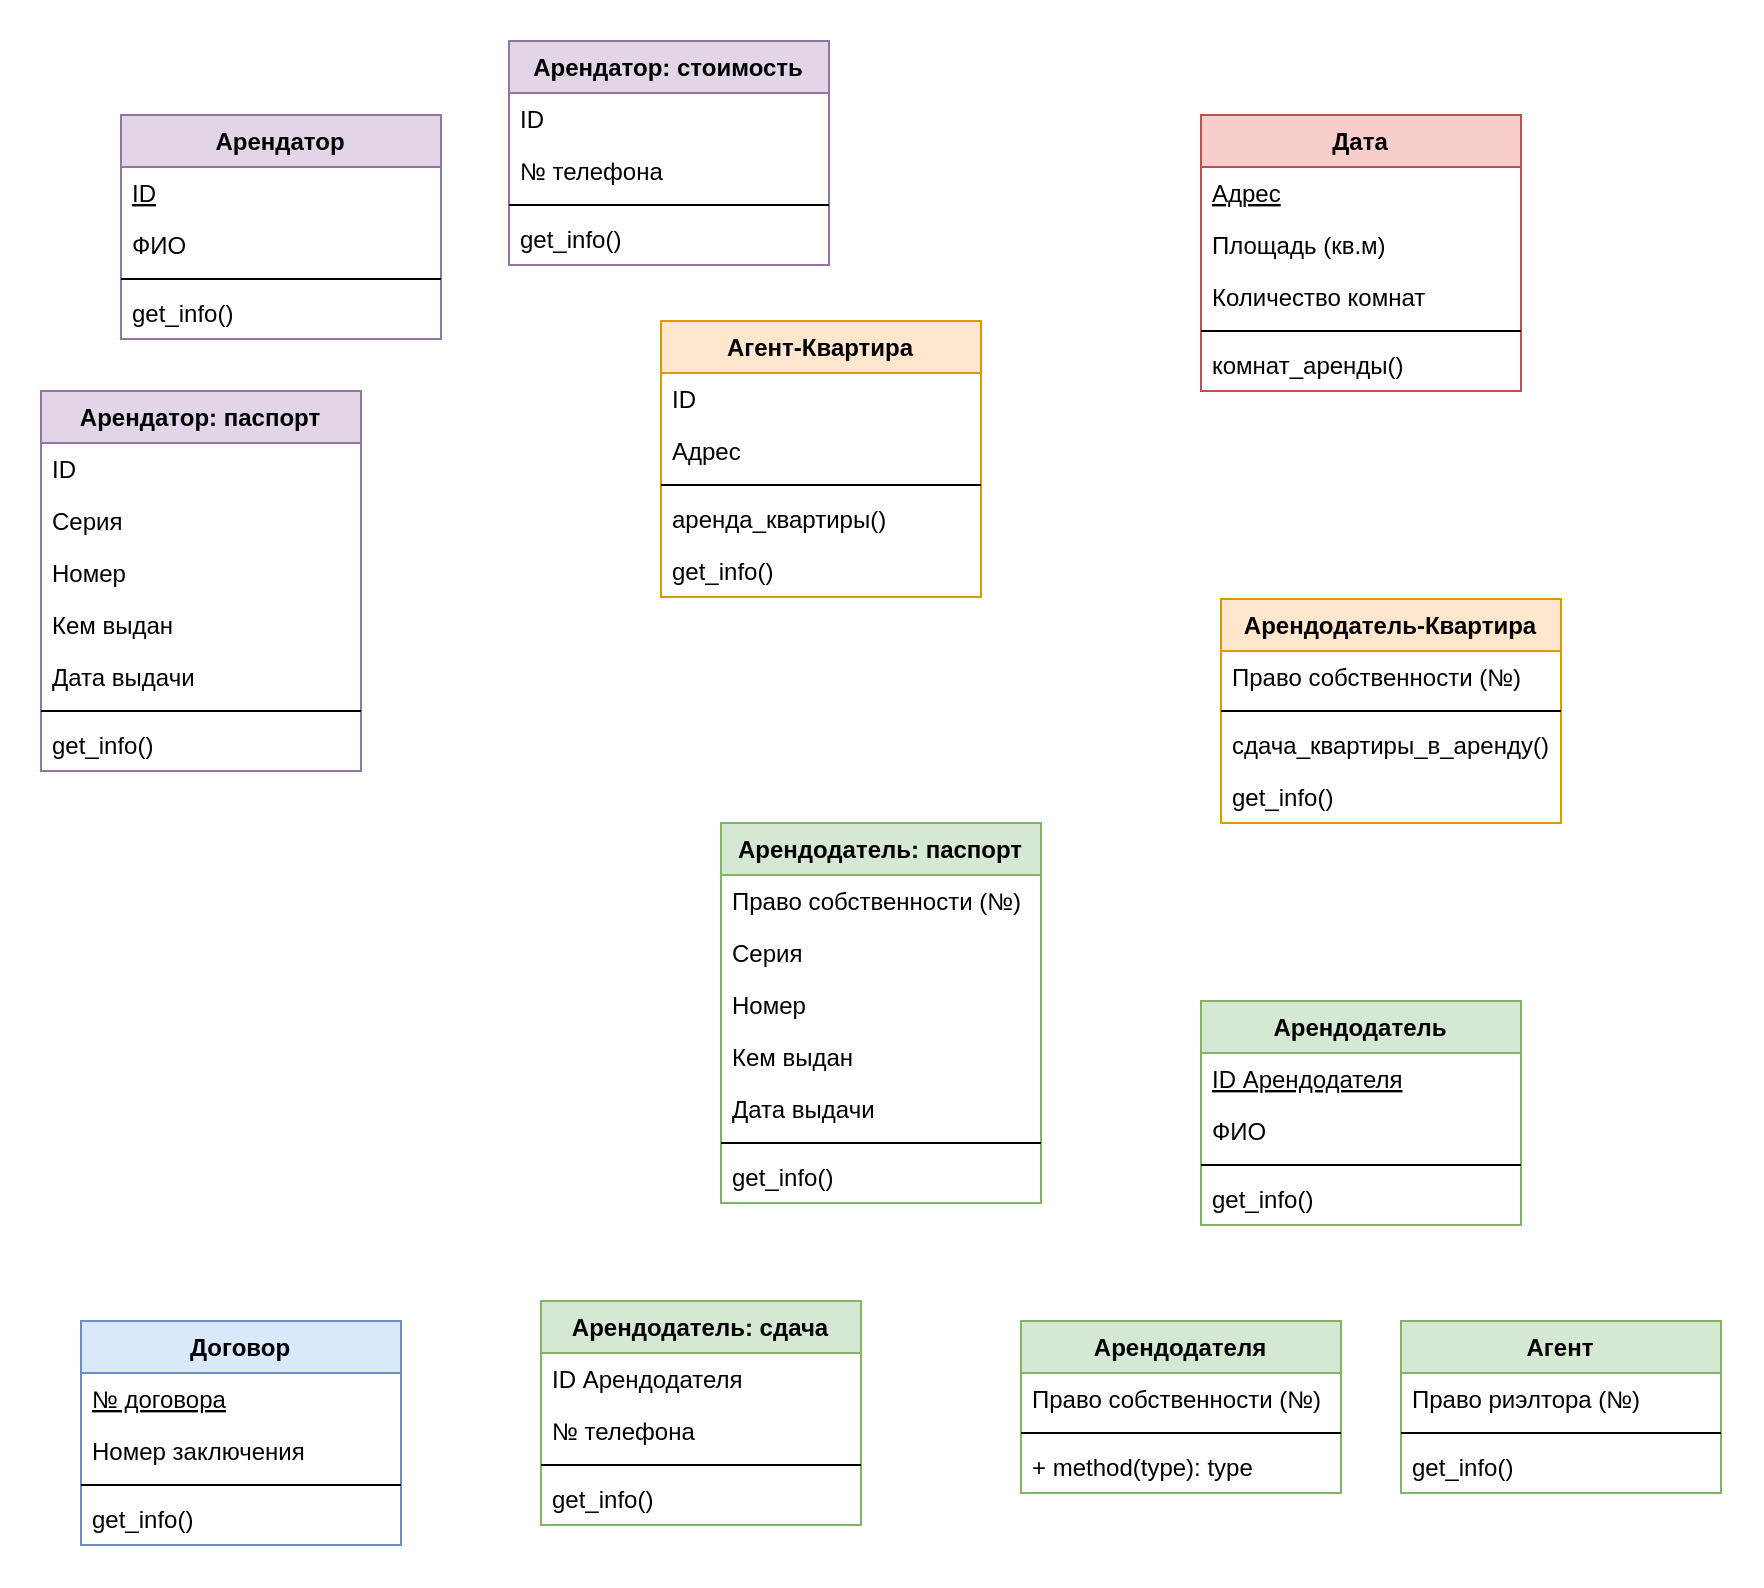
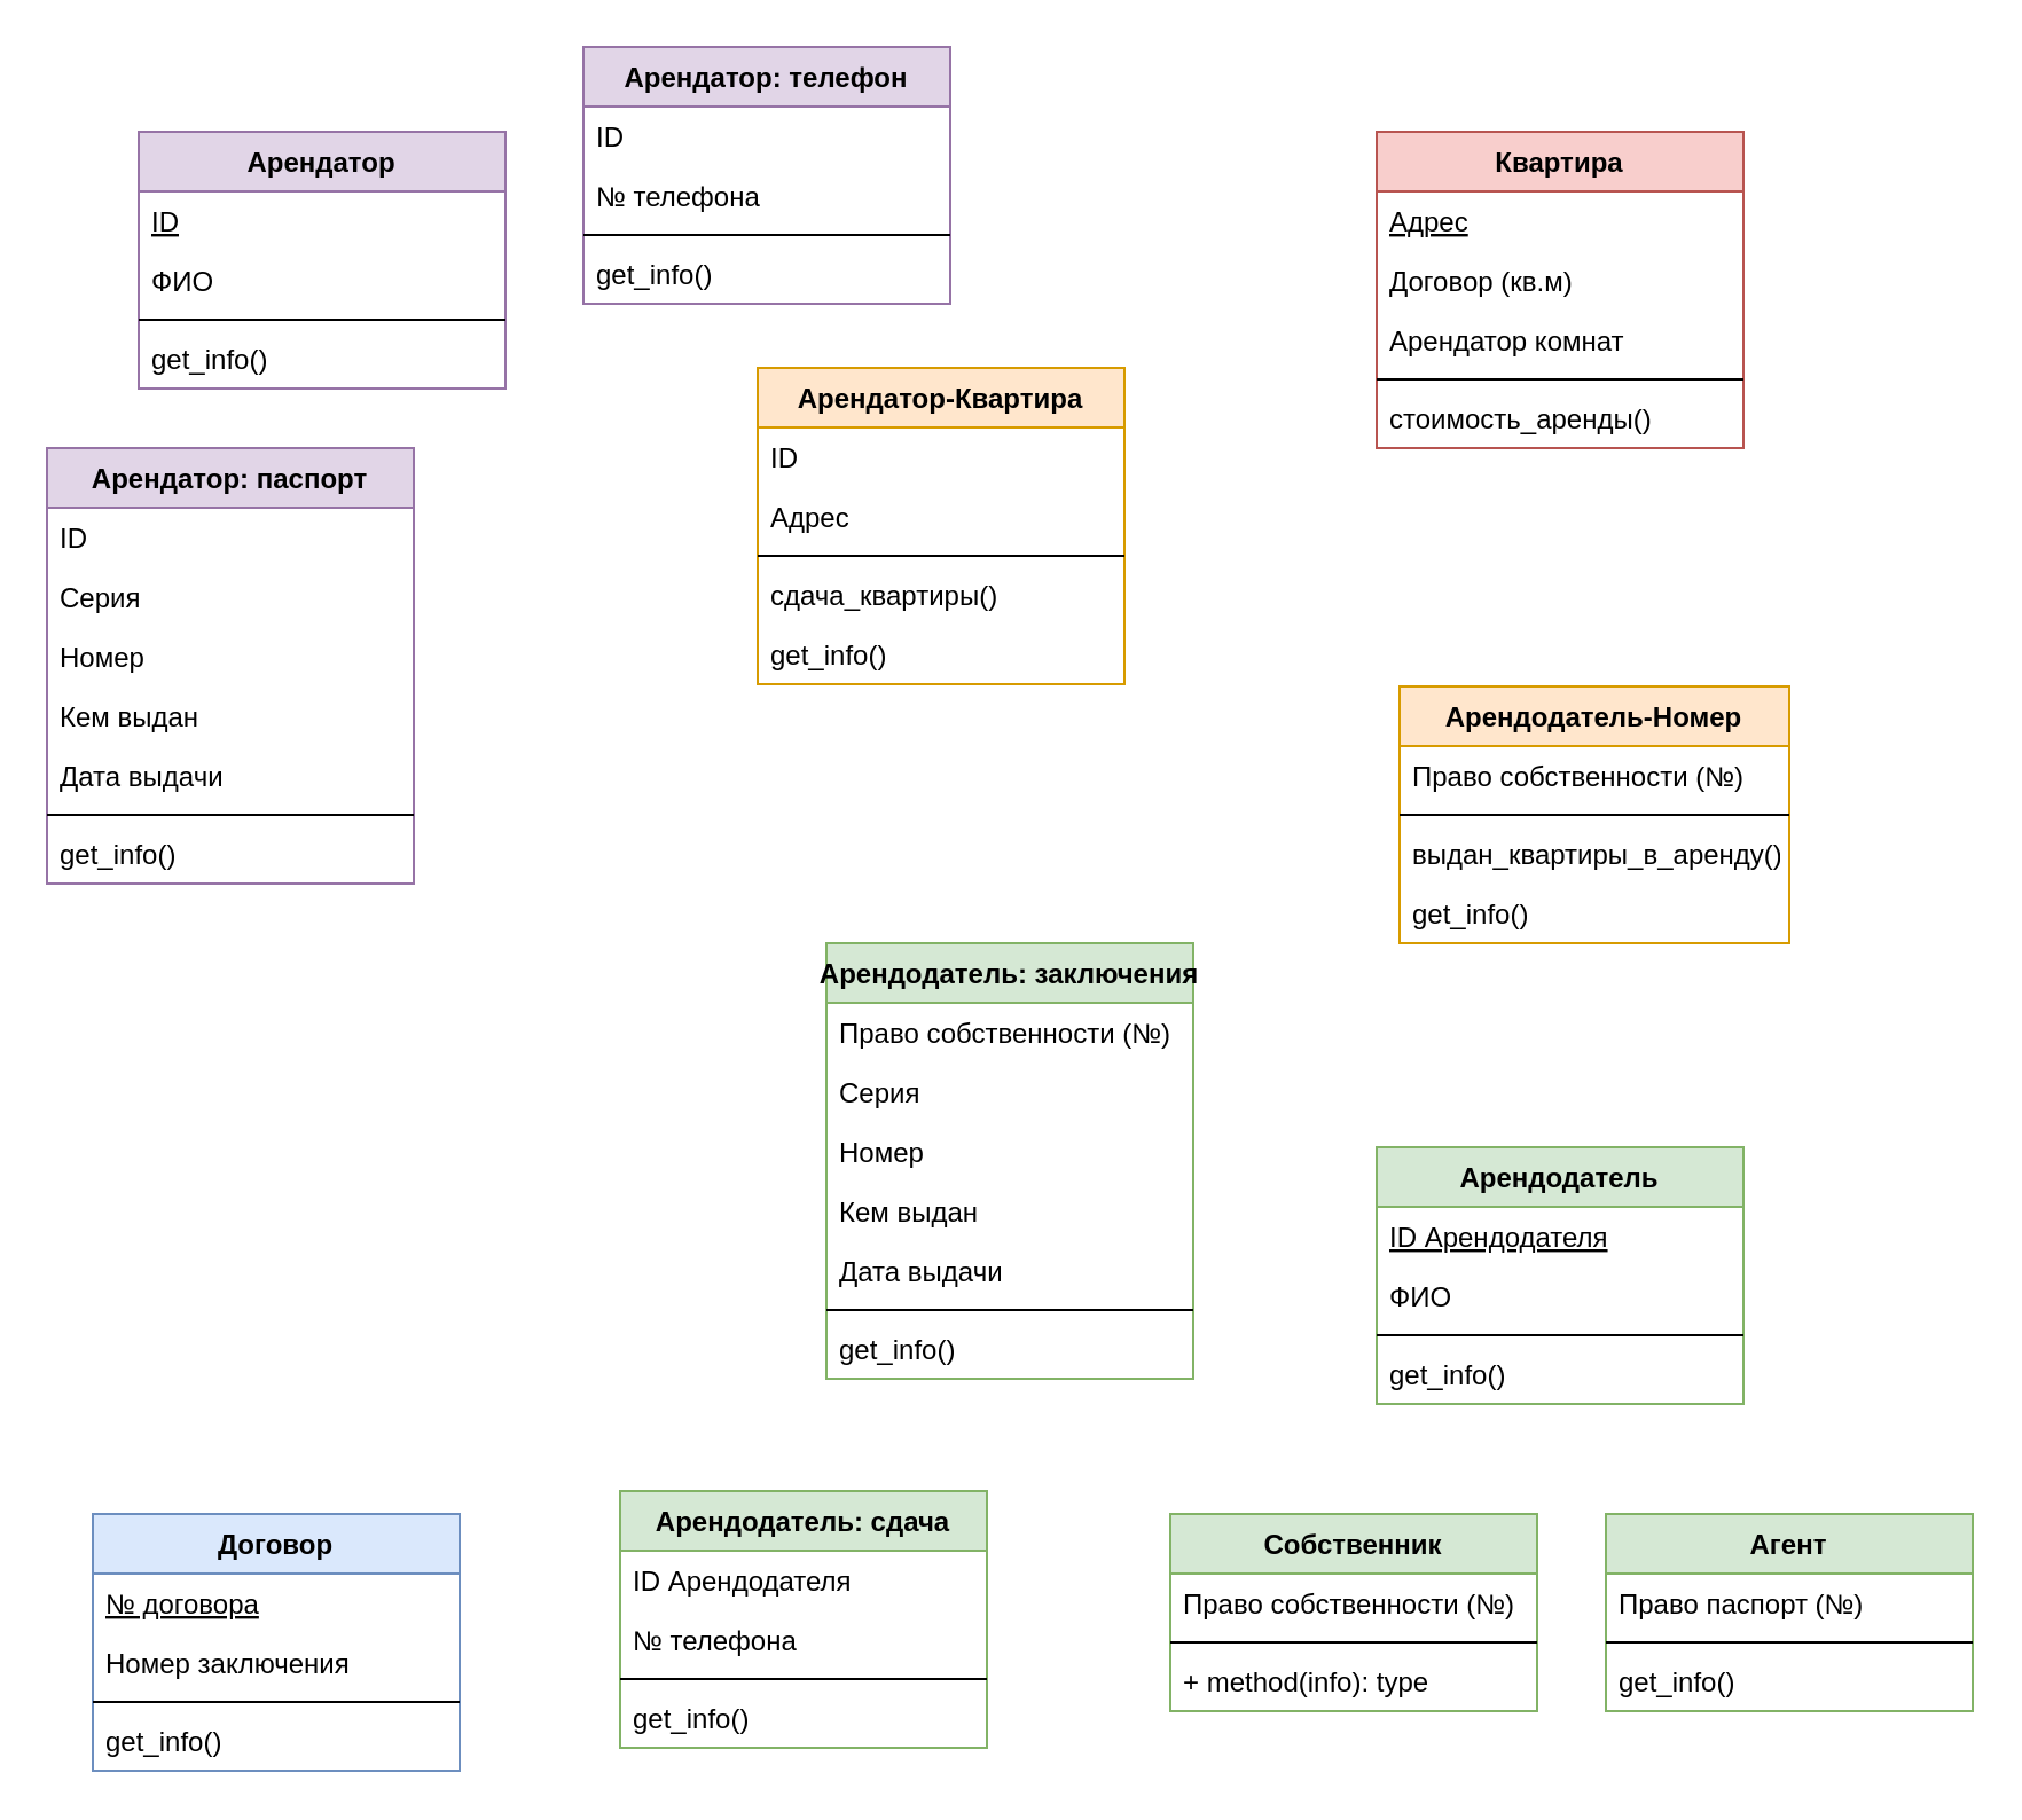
- <mxCell id="19" value="Арендатор: стоимость" style="swimlane;fontStyle=1;align=center;verticalAlign=top;childLayout=stackLayout;horizontal=1;startSize=26;horizontalStack=0;resizeParent=1;resizeParentMax=0;resizeLast=0;collapsible=1;marginBottom=0;fillColor=#e1d5e7;strokeColor=#9673a6;" vertex="1" parent="1"><mxGeometry x="254" y="20" width="160" height="112" as="geometry" /></mxCell>
+ <mxCell id="19" value="Арендатор: телефон" style="swimlane;fontStyle=1;align=center;verticalAlign=top;childLayout=stackLayout;horizontal=1;startSize=26;horizontalStack=0;resizeParent=1;resizeParentMax=0;resizeLast=0;collapsible=1;marginBottom=0;fillColor=#e1d5e7;strokeColor=#9673a6;" vertex="1" parent="1"><mxGeometry x="254" y="20" width="160" height="112" as="geometry" /></mxCell>
- <mxCell id="2" value="Дата" style="swimlane;fontStyle=1;align=center;verticalAlign=top;childLayout=stackLayout;horizontal=1;startSize=26;horizontalStack=0;resizeParent=1;resizeParentMax=0;resizeLast=0;collapsible=1;marginBottom=0;fillColor=#f8cecc;strokeColor=#b85450;" vertex="1" parent="1"><mxGeometry x="600" y="57" width="160" height="138" as="geometry" /></mxCell>
+ <mxCell id="2" value="Квартира" style="swimlane;fontStyle=1;align=center;verticalAlign=top;childLayout=stackLayout;horizontal=1;startSize=26;horizontalStack=0;resizeParent=1;resizeParentMax=0;resizeLast=0;collapsible=1;marginBottom=0;fillColor=#f8cecc;strokeColor=#b85450;" vertex="1" parent="1"><mxGeometry x="600" y="57" width="160" height="138" as="geometry" /></mxCell>
- <mxCell id="4" value="Площадь (кв.м)" style="text;strokeColor=none;fillColor=none;align=left;verticalAlign=top;spacingLeft=4;spacingRight=4;overflow=hidden;rotatable=0;points=[[0,0.5],[1,0.5]];portConstraint=eastwest;" vertex="1" parent="2"><mxGeometry y="52" width="160" height="26" as="geometry" /></mxCell>
+ <mxCell id="4" value="Договор (кв.м)" style="text;strokeColor=none;fillColor=none;align=left;verticalAlign=top;spacingLeft=4;spacingRight=4;overflow=hidden;rotatable=0;points=[[0,0.5],[1,0.5]];portConstraint=eastwest;" vertex="1" parent="2"><mxGeometry y="52" width="160" height="26" as="geometry" /></mxCell>
- <mxCell id="5" value="Количество комнат" style="text;strokeColor=none;fillColor=none;align=left;verticalAlign=top;spacingLeft=4;spacingRight=4;overflow=hidden;rotatable=0;points=[[0,0.5],[1,0.5]];portConstraint=eastwest;" vertex="1" parent="2"><mxGeometry y="78" width="160" height="26" as="geometry" /></mxCell>
+ <mxCell id="5" value="Арендатор комнат" style="text;strokeColor=none;fillColor=none;align=left;verticalAlign=top;spacingLeft=4;spacingRight=4;overflow=hidden;rotatable=0;points=[[0,0.5],[1,0.5]];portConstraint=eastwest;" vertex="1" parent="2"><mxGeometry y="78" width="160" height="26" as="geometry" /></mxCell>
- <mxCell id="13" value="Агент-Квартира" style="swimlane;fontStyle=1;align=center;verticalAlign=top;childLayout=stackLayout;horizontal=1;startSize=26;horizontalStack=0;resizeParent=1;resizeParentMax=0;resizeLast=0;collapsible=1;marginBottom=0;fillColor=#ffe6cc;strokeColor=#d79b00;" vertex="1" parent="1"><mxGeometry x="330" y="160" width="160" height="138" as="geometry" /></mxCell>
+ <mxCell id="13" value="Арендатор-Квартира" style="swimlane;fontStyle=1;align=center;verticalAlign=top;childLayout=stackLayout;horizontal=1;startSize=26;horizontalStack=0;resizeParent=1;resizeParentMax=0;resizeLast=0;collapsible=1;marginBottom=0;fillColor=#ffe6cc;strokeColor=#d79b00;" vertex="1" parent="1"><mxGeometry x="330" y="160" width="160" height="138" as="geometry" /></mxCell>
- <mxCell id="7" value="комнат_аренды()" style="text;strokeColor=none;fillColor=none;align=left;verticalAlign=top;spacingLeft=4;spacingRight=4;overflow=hidden;rotatable=0;points=[[0,0.5],[1,0.5]];portConstraint=eastwest;" vertex="1" parent="2"><mxGeometry y="112" width="160" height="26" as="geometry" /></mxCell>
+ <mxCell id="7" value="стоимость_аренды()" style="text;strokeColor=none;fillColor=none;align=left;verticalAlign=top;spacingLeft=4;spacingRight=4;overflow=hidden;rotatable=0;points=[[0,0.5],[1,0.5]];portConstraint=eastwest;" vertex="1" parent="2"><mxGeometry y="112" width="160" height="26" as="geometry" /></mxCell>
- <mxCell id="17" value="аренда_квартиры()" style="text;strokeColor=none;fillColor=none;align=left;verticalAlign=top;spacingLeft=4;spacingRight=4;overflow=hidden;rotatable=0;points=[[0,0.5],[1,0.5]];portConstraint=eastwest;" vertex="1" parent="13"><mxGeometry y="86" width="160" height="26" as="geometry" /></mxCell>
+ <mxCell id="17" value="сдача_квартиры()" style="text;strokeColor=none;fillColor=none;align=left;verticalAlign=top;spacingLeft=4;spacingRight=4;overflow=hidden;rotatable=0;points=[[0,0.5],[1,0.5]];portConstraint=eastwest;" vertex="1" parent="13"><mxGeometry y="86" width="160" height="26" as="geometry" /></mxCell>
- <mxCell id="37" value="Арендодатель-Квартира" style="swimlane;fontStyle=1;align=center;verticalAlign=top;childLayout=stackLayout;horizontal=1;startSize=26;horizontalStack=0;resizeParent=1;resizeParentMax=0;resizeLast=0;collapsible=1;marginBottom=0;fillColor=#ffe6cc;strokeColor=#d79b00;" vertex="1" parent="1"><mxGeometry x="610" y="299" width="170" height="112" as="geometry" /></mxCell>
+ <mxCell id="37" value="Арендодатель-Номер" style="swimlane;fontStyle=1;align=center;verticalAlign=top;childLayout=stackLayout;horizontal=1;startSize=26;horizontalStack=0;resizeParent=1;resizeParentMax=0;resizeLast=0;collapsible=1;marginBottom=0;fillColor=#ffe6cc;strokeColor=#d79b00;" vertex="1" parent="1"><mxGeometry x="610" y="299" width="170" height="112" as="geometry" /></mxCell>
- <mxCell id="40" value="сдача_квартиры_в_аренду()" style="text;strokeColor=none;fillColor=none;align=left;verticalAlign=top;spacingLeft=4;spacingRight=4;overflow=hidden;rotatable=0;points=[[0,0.5],[1,0.5]];portConstraint=eastwest;" vertex="1" parent="37"><mxGeometry y="60" width="170" height="26" as="geometry" /></mxCell>
+ <mxCell id="40" value="выдан_квартиры_в_аренду()" style="text;strokeColor=none;fillColor=none;align=left;verticalAlign=top;spacingLeft=4;spacingRight=4;overflow=hidden;rotatable=0;points=[[0,0.5],[1,0.5]];portConstraint=eastwest;" vertex="1" parent="37"><mxGeometry y="60" width="170" height="26" as="geometry" /></mxCell>
- <mxCell id="42" value="Арендодатель: паспорт" style="swimlane;fontStyle=1;align=center;verticalAlign=top;childLayout=stackLayout;horizontal=1;startSize=26;horizontalStack=0;resizeParent=1;resizeParentMax=0;resizeLast=0;collapsible=1;marginBottom=0;fillColor=#d5e8d4;strokeColor=#82b366;" vertex="1" parent="1"><mxGeometry x="360" y="411" width="160" height="190" as="geometry" /></mxCell>
+ <mxCell id="42" value="Арендодатель: заключения" style="swimlane;fontStyle=1;align=center;verticalAlign=top;childLayout=stackLayout;horizontal=1;startSize=26;horizontalStack=0;resizeParent=1;resizeParentMax=0;resizeLast=0;collapsible=1;marginBottom=0;fillColor=#d5e8d4;strokeColor=#82b366;" vertex="1" parent="1"><mxGeometry x="360" y="411" width="160" height="190" as="geometry" /></mxCell>
- <mxCell id="60" value="Арендодателя" style="swimlane;fontStyle=1;align=center;verticalAlign=top;childLayout=stackLayout;horizontal=1;startSize=26;horizontalStack=0;resizeParent=1;resizeParentMax=0;resizeLast=0;collapsible=1;marginBottom=0;fillColor=#d5e8d4;strokeColor=#82b366;" vertex="1" parent="1"><mxGeometry x="510" y="660" width="160" height="86" as="geometry" /></mxCell>
+ <mxCell id="60" value="Собственник" style="swimlane;fontStyle=1;align=center;verticalAlign=top;childLayout=stackLayout;horizontal=1;startSize=26;horizontalStack=0;resizeParent=1;resizeParentMax=0;resizeLast=0;collapsible=1;marginBottom=0;fillColor=#d5e8d4;strokeColor=#82b366;" vertex="1" parent="1"><mxGeometry x="510" y="660" width="160" height="86" as="geometry" /></mxCell>
- <mxCell id="65" value="Право риэлтора (№)" style="text;strokeColor=none;fillColor=none;align=left;verticalAlign=top;spacingLeft=4;spacingRight=4;overflow=hidden;rotatable=0;points=[[0,0.5],[1,0.5]];portConstraint=eastwest;" vertex="1" parent="64"><mxGeometry y="26" width="160" height="26" as="geometry" /></mxCell>
+ <mxCell id="65" value="Право паспорт (№)" style="text;strokeColor=none;fillColor=none;align=left;verticalAlign=top;spacingLeft=4;spacingRight=4;overflow=hidden;rotatable=0;points=[[0,0.5],[1,0.5]];portConstraint=eastwest;" vertex="1" parent="64"><mxGeometry y="26" width="160" height="26" as="geometry" /></mxCell>
- <mxCell id="63" value="+ method(type): type" style="text;strokeColor=none;fillColor=none;align=left;verticalAlign=top;spacingLeft=4;spacingRight=4;overflow=hidden;rotatable=0;points=[[0,0.5],[1,0.5]];portConstraint=eastwest;" vertex="1" parent="60"><mxGeometry y="60" width="160" height="26" as="geometry" /></mxCell>
+ <mxCell id="63" value="+ method(info): type" style="text;strokeColor=none;fillColor=none;align=left;verticalAlign=top;spacingLeft=4;spacingRight=4;overflow=hidden;rotatable=0;points=[[0,0.5],[1,0.5]];portConstraint=eastwest;" vertex="1" parent="60"><mxGeometry y="60" width="160" height="26" as="geometry" /></mxCell>
